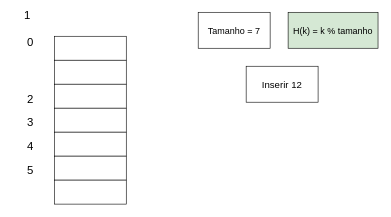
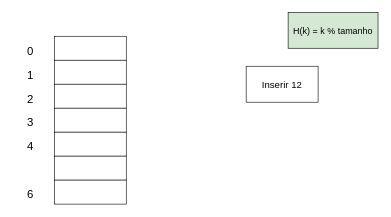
- <mxCell id="13" value="&lt;font style=&quot;font-size: 19px;&quot;&gt;1&lt;/font&gt;" style="text;html=1;align=center;verticalAlign=middle;whiteSpace=wrap;rounded=0;" vertex="1" parent="1"><mxGeometry x="15" y="10" width="60" height="30" as="geometry" /></mxCell>
+ <mxCell id="13" value="&lt;font style=&quot;font-size: 19px;&quot;&gt;1&lt;/font&gt;" style="text;html=1;align=center;verticalAlign=middle;whiteSpace=wrap;rounded=0;" vertex="1" parent="1"><mxGeometry x="20" y="110" width="60" height="30" as="geometry" /></mxCell>
- <mxCell id="9" value="&lt;font style=&quot;font-size: 15px;&quot;&gt;Tamanho = 7&lt;/font&gt;" style="rounded=0;whiteSpace=wrap;html=1;" vertex="1" parent="1"><mxGeometry x="330" y="20" width="120" height="60" as="geometry" /></mxCell>
- <mxCell id="12" value="&lt;font style=&quot;font-size: 19px;&quot;&gt;0&lt;/font&gt;" style="text;html=1;align=center;verticalAlign=middle;whiteSpace=wrap;rounded=0;" vertex="1" parent="1"><mxGeometry x="20" y="55" width="60" height="30" as="geometry" /></mxCell>
+ <mxCell id="12" value="&lt;font style=&quot;font-size: 19px;&quot;&gt;0&lt;/font&gt;" style="text;html=1;align=center;verticalAlign=middle;whiteSpace=wrap;rounded=0;" vertex="1" parent="1"><mxGeometry x="20" y="70" width="60" height="30" as="geometry" /></mxCell>
- <mxCell id="17" value="&lt;font style=&quot;font-size: 19px;&quot;&gt;5&lt;/font&gt;" style="text;html=1;align=center;verticalAlign=middle;whiteSpace=wrap;rounded=0;" vertex="1" parent="1"><mxGeometry x="20" y="270" width="60" height="30" as="geometry" /></mxCell>
+ <mxCell id="18" value="&lt;font style=&quot;font-size: 19px;&quot;&gt;6&lt;/font&gt;" style="text;html=1;align=center;verticalAlign=middle;whiteSpace=wrap;rounded=0;" vertex="1" parent="1"><mxGeometry x="20" y="310" width="60" height="30" as="geometry" /></mxCell>
